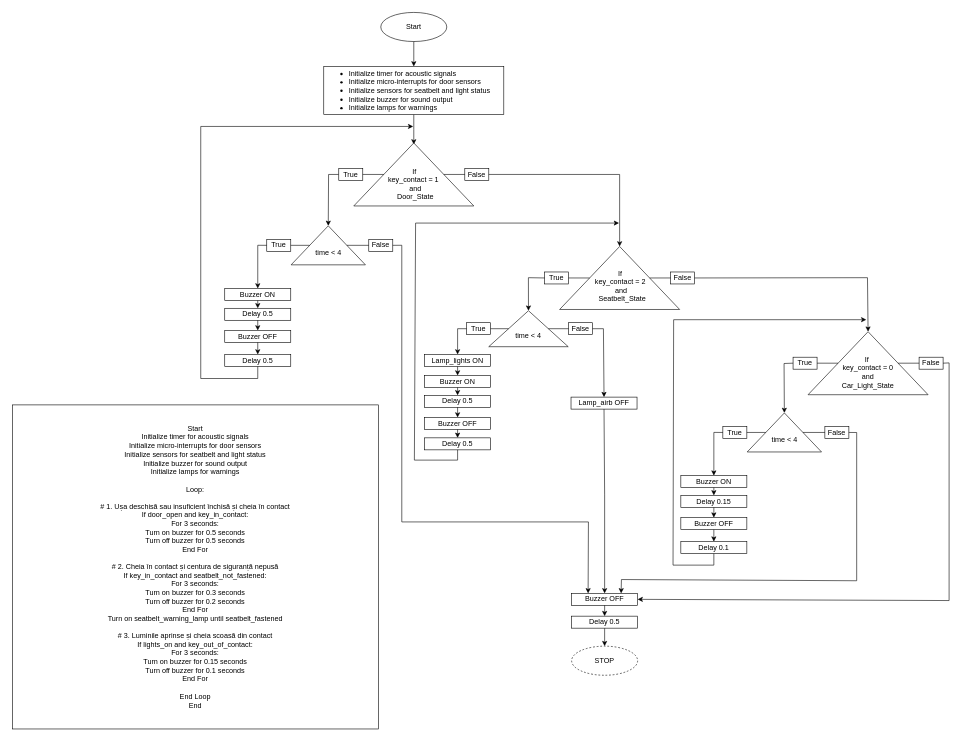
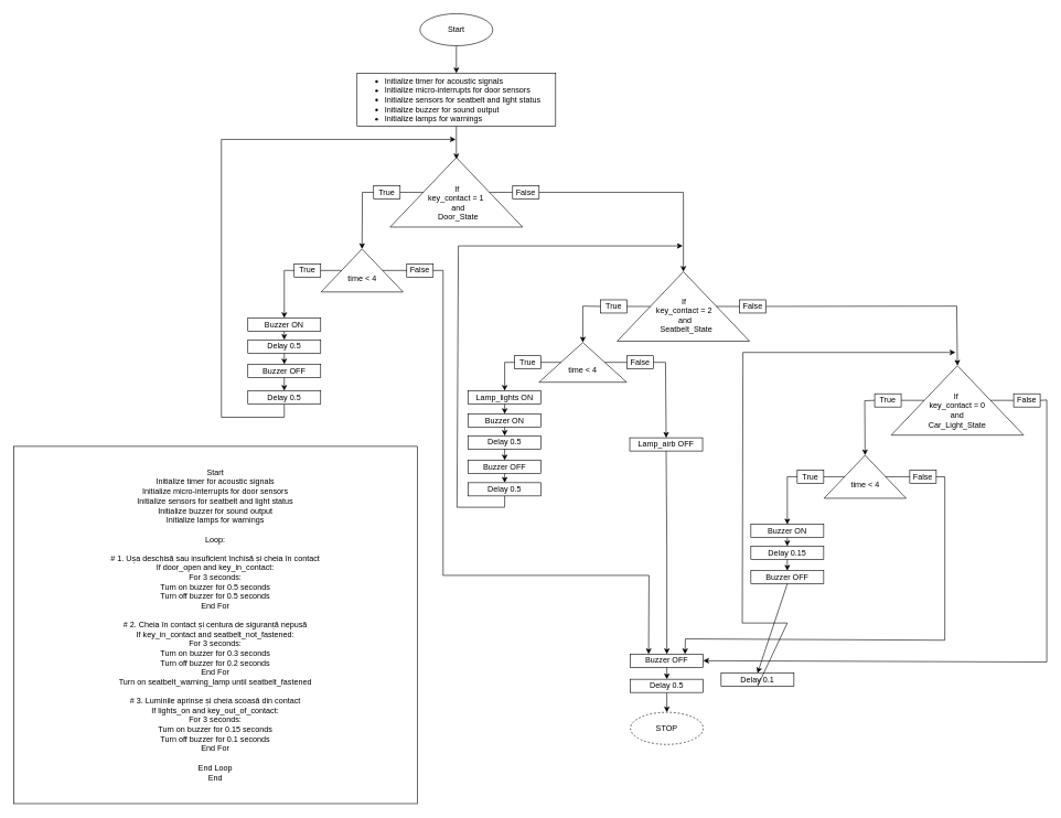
- <mxCell id="69" value="Delay 0.1" style="rounded=0;whiteSpace=wrap;html=1;" parent="2" vertex="1"><mxGeometry x="1114" y="881.81" width="110" height="20" as="geometry" /></mxCell>
+ <mxCell id="69" value="Delay 0.1" style="rounded=0;whiteSpace=wrap;html=1;" parent="2" vertex="1"><mxGeometry x="1069" y="996.81" width="110" height="20" as="geometry" /></mxCell>
